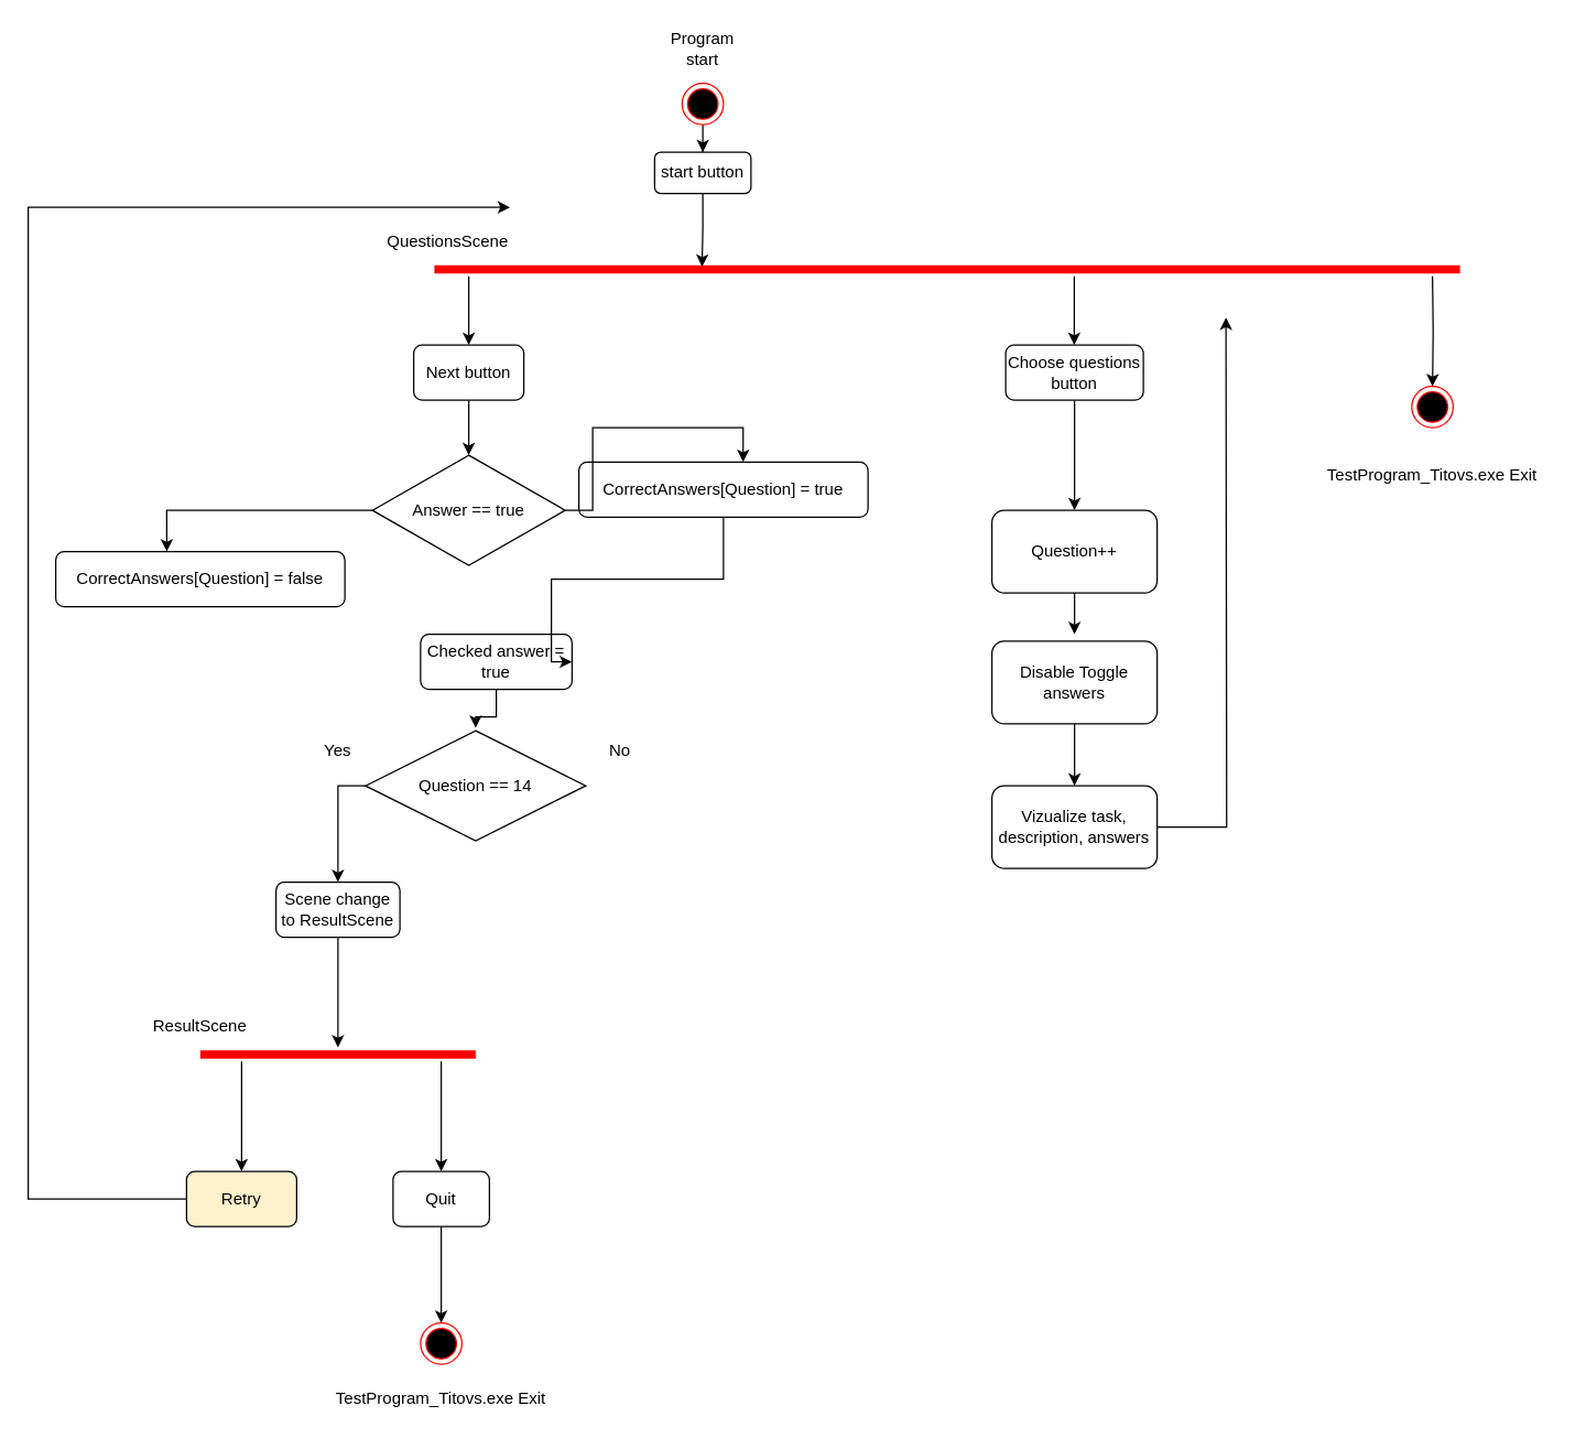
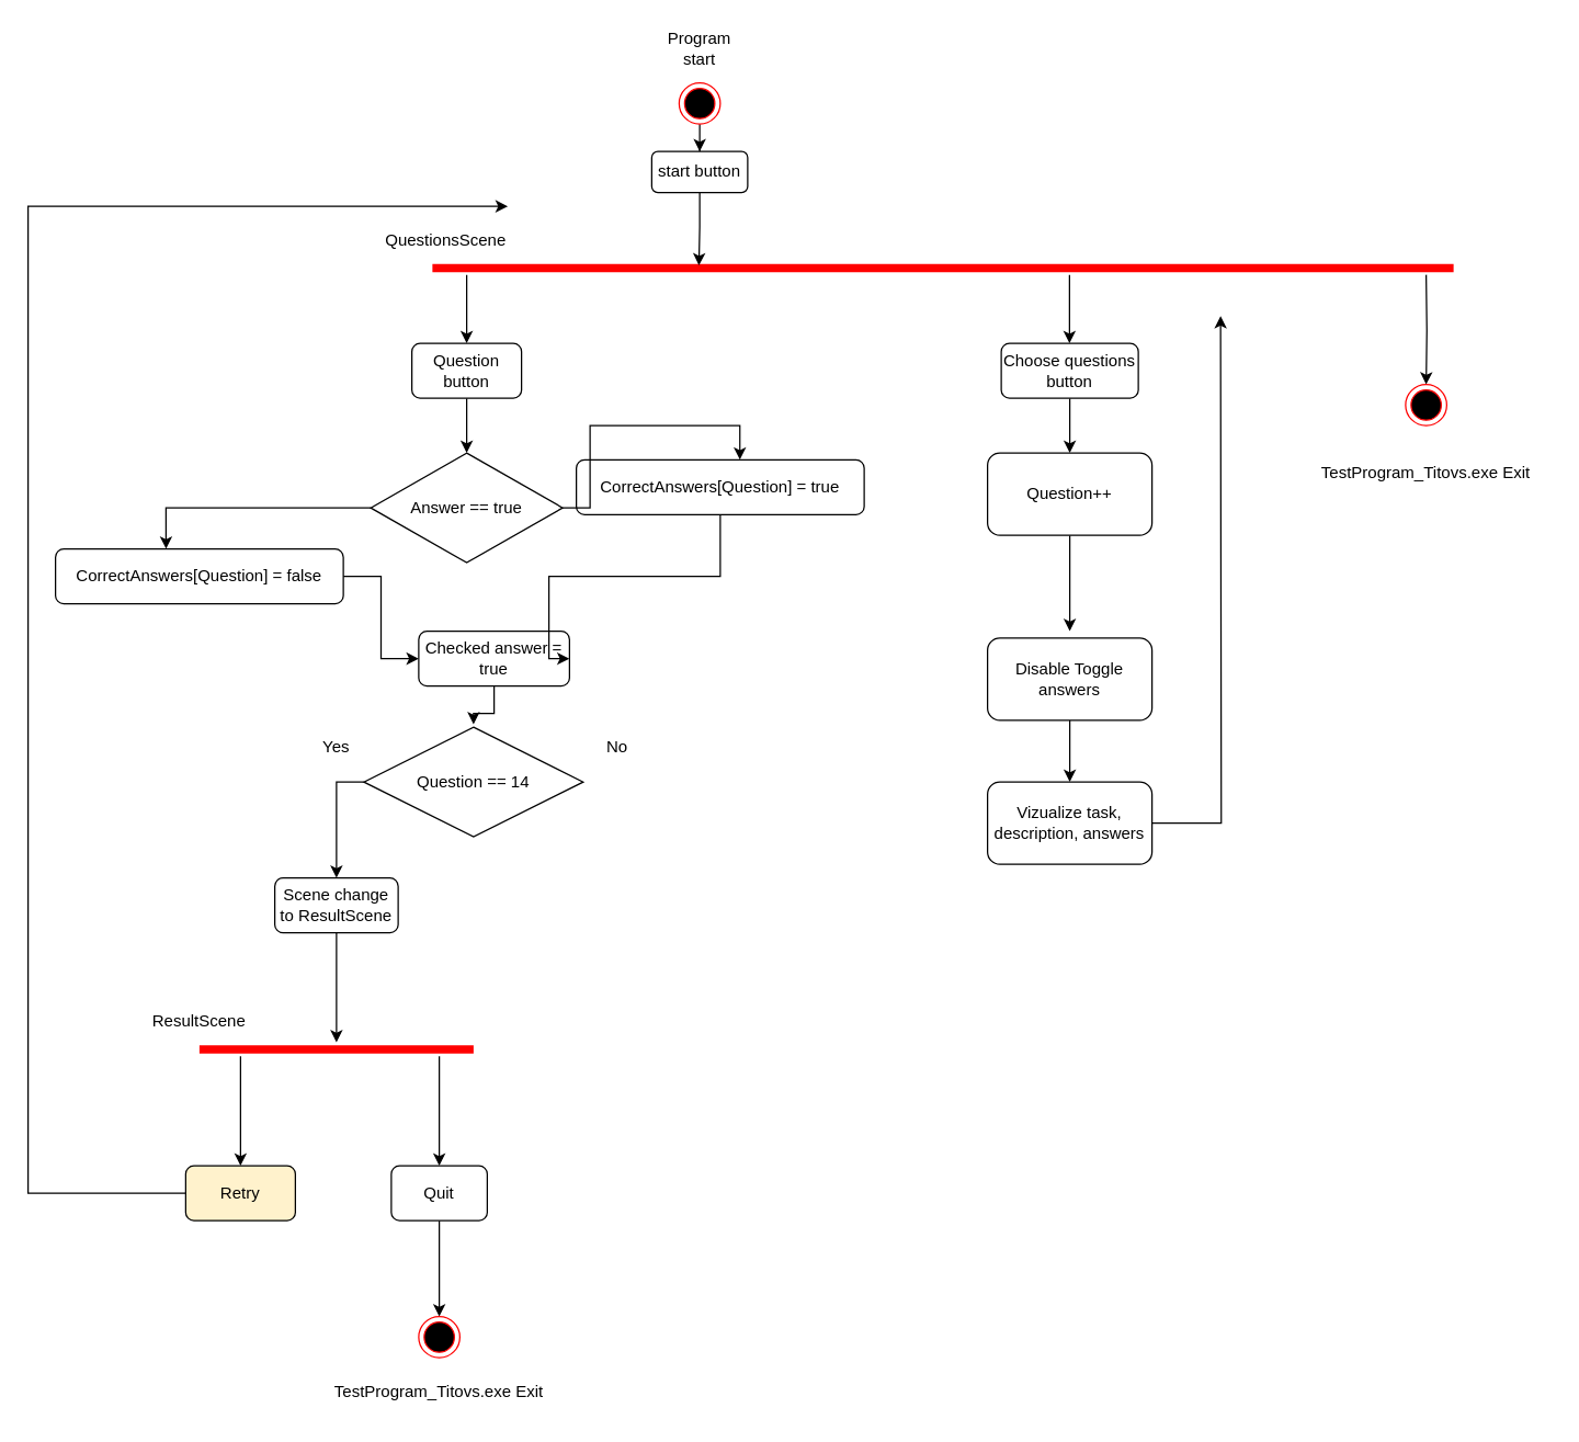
- <mxCell id="10" value="Next button" style="rounded=1;whiteSpace=wrap;html=1;" vertex="1" parent="1"><mxGeometry x="300" y="250" width="80" height="40" as="geometry" /></mxCell>
+ <mxCell id="10" value="Question button" style="rounded=1;whiteSpace=wrap;html=1;" vertex="1" parent="1"><mxGeometry x="300" y="250" width="80" height="40" as="geometry" /></mxCell>
- <mxCell id="28" value="Question++" style="rounded=1;whiteSpace=wrap;html=1;" vertex="1" parent="1"><mxGeometry x="720" y="370" width="120" height="60" as="geometry" /></mxCell>
+ <mxCell id="28" value="Question++" style="rounded=1;whiteSpace=wrap;html=1;" vertex="1" parent="1"><mxGeometry x="720" y="330" width="120" height="60" as="geometry" /></mxCell>
+ <mxCell id="37" style="edgeStyle=orthogonalEdgeStyle;rounded=0;orthogonalLoop=1;jettySize=auto;html=1;entryX=0;entryY=0.5;entryDx=0;entryDy=0;" edge="1" parent="1" source="38" target="33"><mxGeometry relative="1" as="geometry" /></mxCell>
